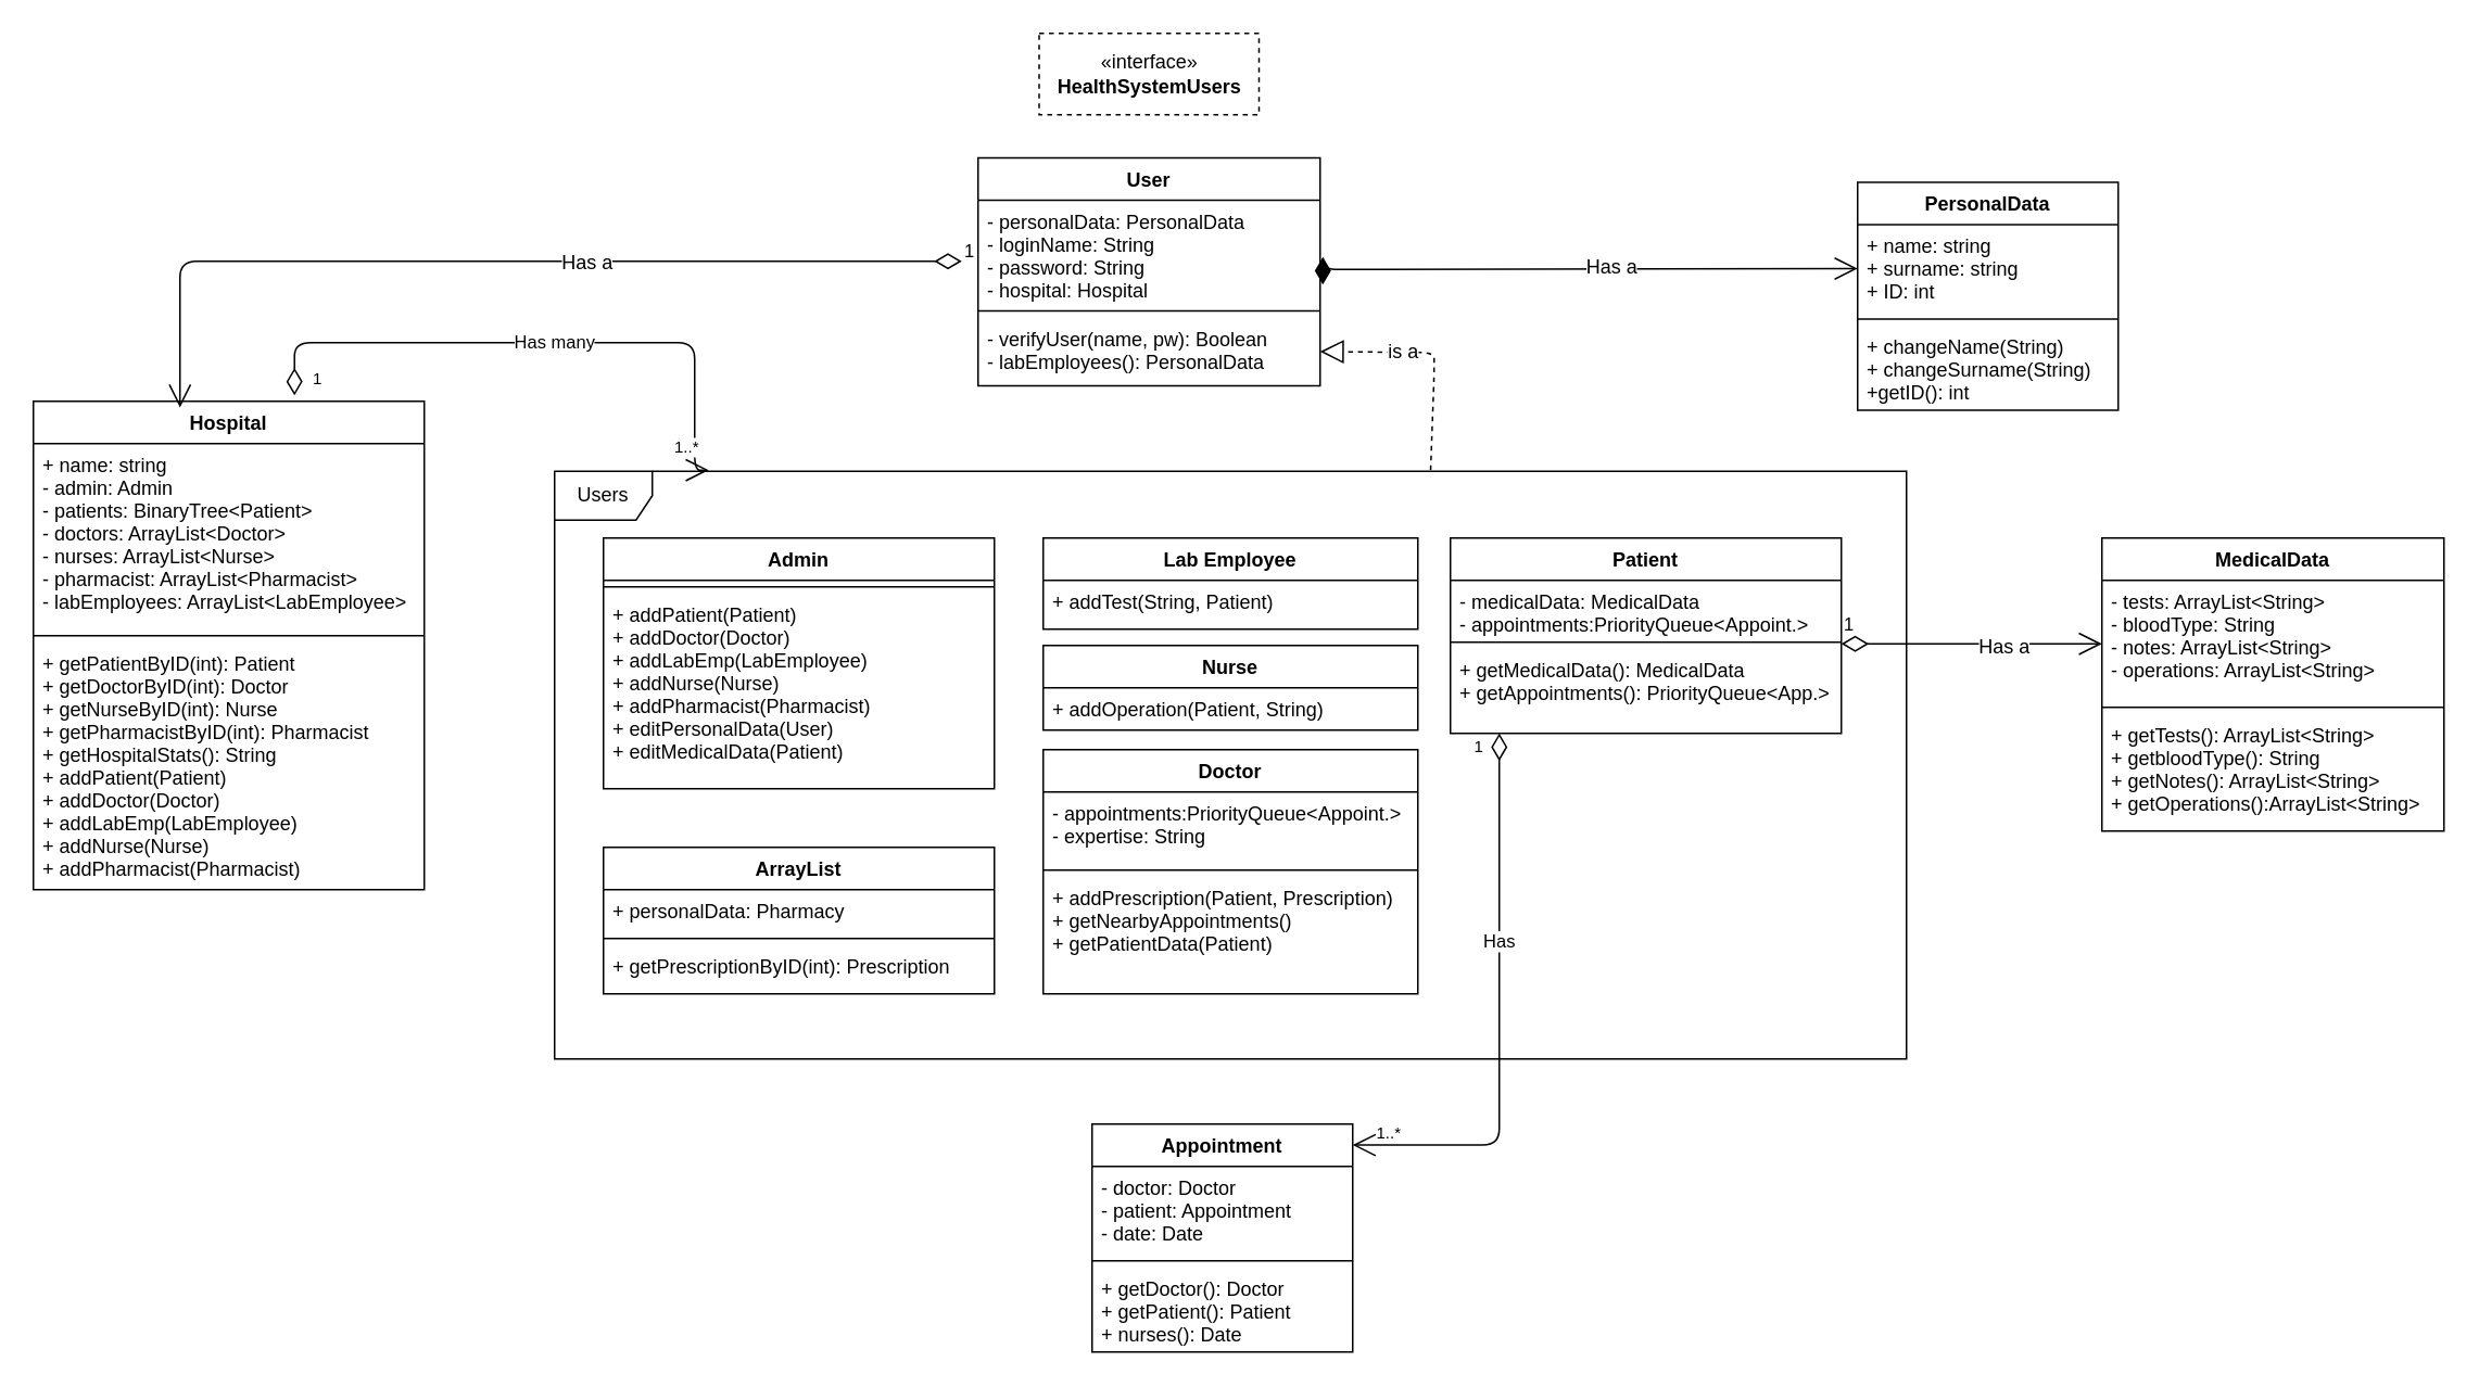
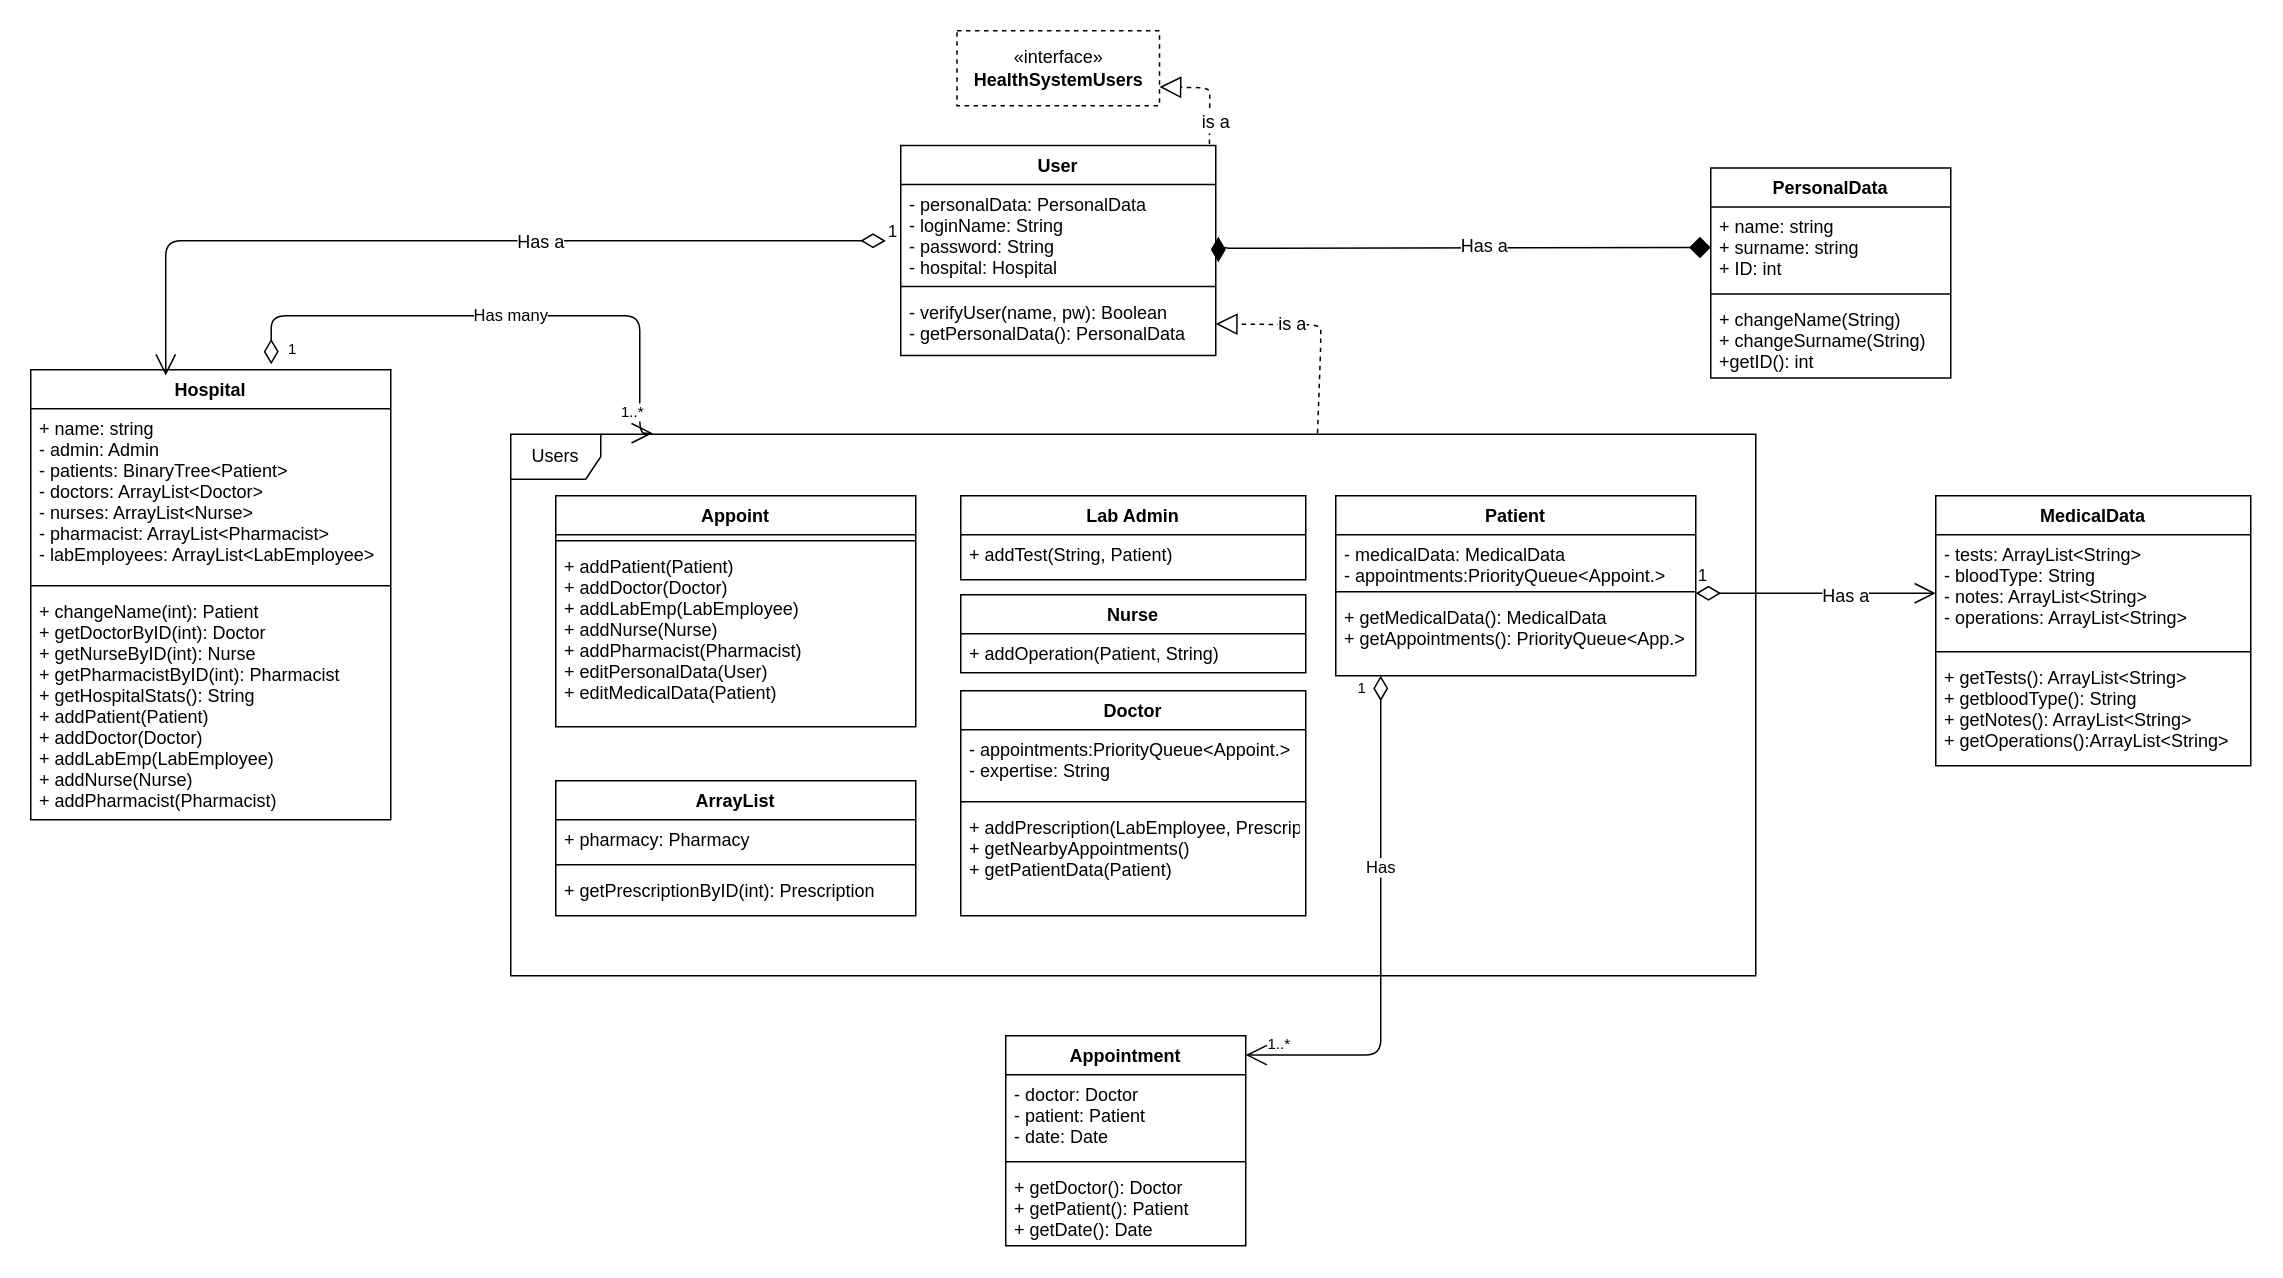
+ <mxCell id="52" value="" style="endArrow=block;dashed=1;endFill=0;endSize=12;html=1;strokeColor=#000000;entryX=1;entryY=0.75;entryDx=0;entryDy=0;exitX=0.98;exitY=-0.007;exitDx=0;exitDy=0;exitPerimeter=0;" edge="1" parent="1" source="7" target="30"><mxGeometry width="160" relative="1" as="geometry"><mxPoint x="772.5" y="44.5" as="sourcePoint" /><mxPoint x="932.5" y="44.5" as="targetPoint" /><Array as="points"><mxPoint x="806" y="70" /><mxPoint x="806" y="58" /></Array></mxGeometry></mxCell>
+ <mxCell id="53" value="is a" style="text;html=1;resizable=0;points=[];align=center;verticalAlign=middle;labelBackgroundColor=#ffffff;" vertex="1" connectable="0" parent="52"><mxGeometry x="-0.288" y="-16" relative="1" as="geometry"><mxPoint x="-12" y="10" as="offset" /></mxGeometry></mxCell>
- <mxCell id="48" value="" style="endArrow=open;html=1;endSize=12;startArrow=diamondThin;startSize=14;startFill=1;edgeStyle=orthogonalEdgeStyle;align=left;verticalAlign=bottom;exitX=1.008;exitY=0.81;exitDx=0;exitDy=0;exitPerimeter=0;entryX=0;entryY=0.5;entryDx=0;entryDy=0;" edge="1" parent="1" source="8" target="32"><mxGeometry x="-0.933" y="42" relative="1" as="geometry"><mxPoint x="910" y="184" as="sourcePoint" /><mxPoint x="1120" y="164" as="targetPoint" /><Array as="points"><mxPoint x="812" y="165" /><mxPoint x="832" y="165" /></Array><mxPoint x="-40" y="30" as="offset" /></mxGeometry></mxCell>
+ <mxCell id="48" value="" style="endArrow=diamond;html=1;endSize=12;startArrow=diamondThin;startSize=14;startFill=1;edgeStyle=orthogonalEdgeStyle;align=left;verticalAlign=bottom;exitX=1.008;exitY=0.81;exitDx=0;exitDy=0;exitPerimeter=0;entryX=0;entryY=0.5;entryDx=0;entryDy=0;" edge="1" parent="1" source="8" target="32"><mxGeometry x="-0.933" y="42" relative="1" as="geometry"><mxPoint x="910" y="184" as="sourcePoint" /><mxPoint x="1120" y="164" as="targetPoint" /><Array as="points"><mxPoint x="812" y="165" /><mxPoint x="832" y="165" /></Array><mxPoint x="-40" y="30" as="offset" /></mxGeometry></mxCell>
- <mxCell id="10" value="- verifyUser(name, pw): Boolean&#10;- labEmployees(): PersonalData&#10;" style="text;strokeColor=none;fillColor=none;align=left;verticalAlign=top;spacingLeft=4;spacingRight=4;overflow=hidden;rotatable=0;points=[[0,0.5],[1,0.5]];portConstraint=eastwest;" vertex="1" parent="7"><mxGeometry y="98" width="210" height="42" as="geometry" /></mxCell>
+ <mxCell id="10" value="- verifyUser(name, pw): Boolean&#10;- getPersonalData(): PersonalData&#10;" style="text;strokeColor=none;fillColor=none;align=left;verticalAlign=top;spacingLeft=4;spacingRight=4;overflow=hidden;rotatable=0;points=[[0,0.5],[1,0.5]];portConstraint=eastwest;" vertex="1" parent="7"><mxGeometry y="98" width="210" height="42" as="geometry" /></mxCell>
- <mxCell id="15" value="Admin" style="swimlane;fontStyle=1;align=center;verticalAlign=top;childLayout=stackLayout;horizontal=1;startSize=26;horizontalStack=0;resizeParent=1;resizeParentMax=0;resizeLast=0;collapsible=1;marginBottom=0;" vertex="1" parent="1"><mxGeometry x="370" y="330" width="240" height="154" as="geometry" /></mxCell>
+ <mxCell id="15" value="Appoint" style="swimlane;fontStyle=1;align=center;verticalAlign=top;childLayout=stackLayout;horizontal=1;startSize=26;horizontalStack=0;resizeParent=1;resizeParentMax=0;resizeLast=0;collapsible=1;marginBottom=0;" vertex="1" parent="1"><mxGeometry x="370" y="330" width="240" height="154" as="geometry" /></mxCell>
- <mxCell id="18" value="Lab Employee" style="swimlane;fontStyle=1;align=center;verticalAlign=top;childLayout=stackLayout;horizontal=1;startSize=26;horizontalStack=0;resizeParent=1;resizeParentMax=0;resizeLast=0;collapsible=1;marginBottom=0;" vertex="1" parent="1"><mxGeometry x="640" y="330" width="230" height="56" as="geometry" /></mxCell>
+ <mxCell id="18" value="Lab Admin" style="swimlane;fontStyle=1;align=center;verticalAlign=top;childLayout=stackLayout;horizontal=1;startSize=26;horizontalStack=0;resizeParent=1;resizeParentMax=0;resizeLast=0;collapsible=1;marginBottom=0;" vertex="1" parent="1"><mxGeometry x="640" y="330" width="230" height="56" as="geometry" /></mxCell>
- <mxCell id="6" value="+ getPatientByID(int): Patient&#10;+ getDoctorByID(int): Doctor&#10;+ getNurseByID(int): Nurse&#10;+ getPharmacistByID(int): Pharmacist&#10;+ getHospitalStats(): String&#10;+ addPatient(Patient)&#10;+ addDoctor(Doctor)&#10;+ addLabEmp(LabEmployee)&#10;+ addNurse(Nurse)&#10;+ addPharmacist(Pharmacist)&#10;&#10;&#10;&#10;&#10;" style="text;strokeColor=none;fillColor=none;align=left;verticalAlign=top;spacingLeft=4;spacingRight=4;overflow=hidden;rotatable=0;points=[[0,0.5],[1,0.5]];portConstraint=eastwest;" vertex="1" parent="3"><mxGeometry y="148" width="240" height="152" as="geometry" /></mxCell>
+ <mxCell id="6" value="+ changeName(int): Patient&#10;+ getDoctorByID(int): Doctor&#10;+ getNurseByID(int): Nurse&#10;+ getPharmacistByID(int): Pharmacist&#10;+ getHospitalStats(): String&#10;+ addPatient(Patient)&#10;+ addDoctor(Doctor)&#10;+ addLabEmp(LabEmployee)&#10;+ addNurse(Nurse)&#10;+ addPharmacist(Pharmacist)&#10;&#10;&#10;&#10;&#10;" style="text;strokeColor=none;fillColor=none;align=left;verticalAlign=top;spacingLeft=4;spacingRight=4;overflow=hidden;rotatable=0;points=[[0,0.5],[1,0.5]];portConstraint=eastwest;" vertex="1" parent="3"><mxGeometry y="148" width="240" height="152" as="geometry" /></mxCell>
- <mxCell id="14" value="+ addPrescription(Patient, Prescription)&#10;+ getNearbyAppointments()&#10;+ getPatientData(Patient)&#10;" style="text;strokeColor=none;fillColor=none;align=left;verticalAlign=top;spacingLeft=4;spacingRight=4;overflow=hidden;rotatable=0;points=[[0,0.5],[1,0.5]];portConstraint=eastwest;fontStyle=0" vertex="1" parent="11"><mxGeometry y="78" width="230" height="72" as="geometry" /></mxCell>
+ <mxCell id="14" value="+ addPrescription(LabEmployee, Prescription)&#10;+ getNearbyAppointments()&#10;+ getPatientData(Patient)&#10;" style="text;strokeColor=none;fillColor=none;align=left;verticalAlign=top;spacingLeft=4;spacingRight=4;overflow=hidden;rotatable=0;points=[[0,0.5],[1,0.5]];portConstraint=eastwest;fontStyle=0" vertex="1" parent="11"><mxGeometry y="78" width="230" height="72" as="geometry" /></mxCell>
- <mxCell id="25" value="+ personalData: Pharmacy" style="text;strokeColor=none;fillColor=none;align=left;verticalAlign=top;spacingLeft=4;spacingRight=4;overflow=hidden;rotatable=0;points=[[0,0.5],[1,0.5]];portConstraint=eastwest;" vertex="1" parent="24"><mxGeometry y="26" width="240" height="26" as="geometry" /></mxCell>
+ <mxCell id="25" value="+ pharmacy: Pharmacy" style="text;strokeColor=none;fillColor=none;align=left;verticalAlign=top;spacingLeft=4;spacingRight=4;overflow=hidden;rotatable=0;points=[[0,0.5],[1,0.5]];portConstraint=eastwest;" vertex="1" parent="24"><mxGeometry y="26" width="240" height="26" as="geometry" /></mxCell>
- <mxCell id="40" value="- doctor: Doctor&#10;- patient: Appointment&#10;- date: Date&#10;" style="text;strokeColor=none;fillColor=none;align=left;verticalAlign=top;spacingLeft=4;spacingRight=4;overflow=hidden;rotatable=0;points=[[0,0.5],[1,0.5]];portConstraint=eastwest;" vertex="1" parent="39"><mxGeometry y="26" width="160" height="54" as="geometry" /></mxCell>
+ <mxCell id="40" value="- doctor: Doctor&#10;- patient: Patient&#10;- date: Date&#10;" style="text;strokeColor=none;fillColor=none;align=left;verticalAlign=top;spacingLeft=4;spacingRight=4;overflow=hidden;rotatable=0;points=[[0,0.5],[1,0.5]];portConstraint=eastwest;" vertex="1" parent="39"><mxGeometry y="26" width="160" height="54" as="geometry" /></mxCell>
- <mxCell id="42" value="+ getDoctor(): Doctor&#10;+ getPatient(): Patient&#10;+ nurses(): Date&#10;" style="text;strokeColor=none;fillColor=none;align=left;verticalAlign=top;spacingLeft=4;spacingRight=4;overflow=hidden;rotatable=0;points=[[0,0.5],[1,0.5]];portConstraint=eastwest;" vertex="1" parent="39"><mxGeometry y="88" width="160" height="52" as="geometry" /></mxCell>
+ <mxCell id="42" value="+ getDoctor(): Doctor&#10;+ getPatient(): Patient&#10;+ getDate(): Date&#10;" style="text;strokeColor=none;fillColor=none;align=left;verticalAlign=top;spacingLeft=4;spacingRight=4;overflow=hidden;rotatable=0;points=[[0,0.5],[1,0.5]];portConstraint=eastwest;" vertex="1" parent="39"><mxGeometry y="88" width="160" height="52" as="geometry" /></mxCell>
